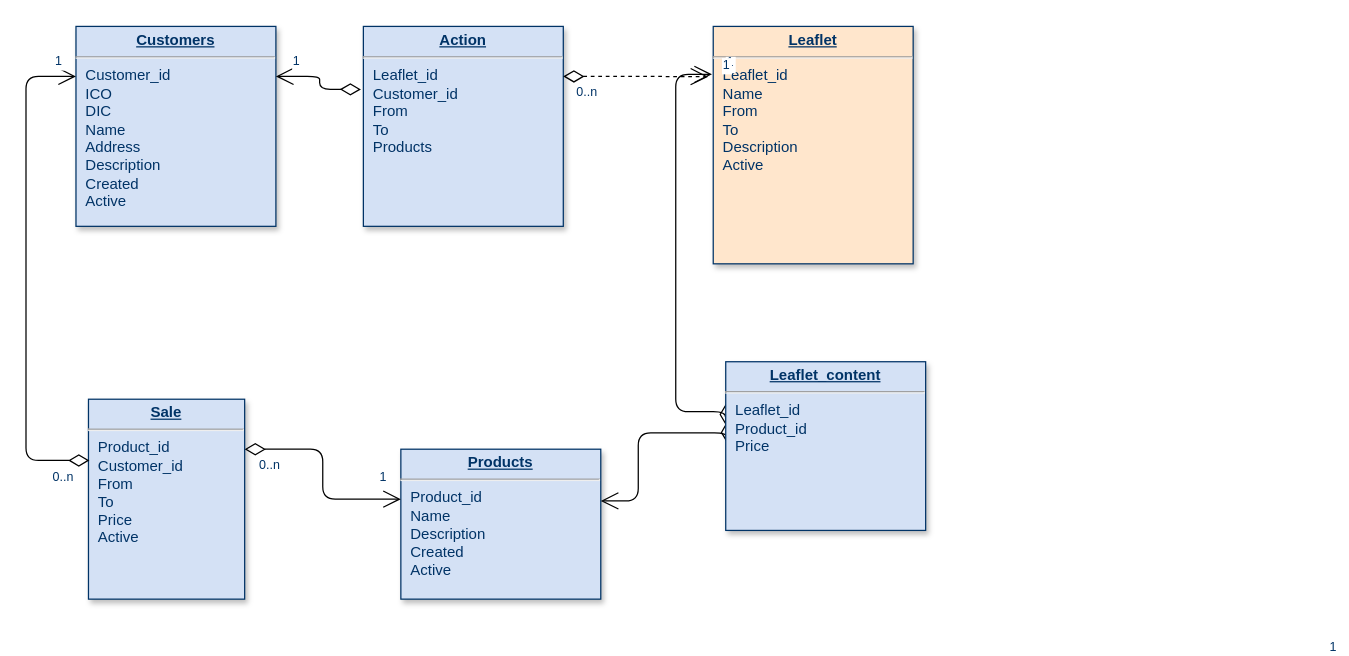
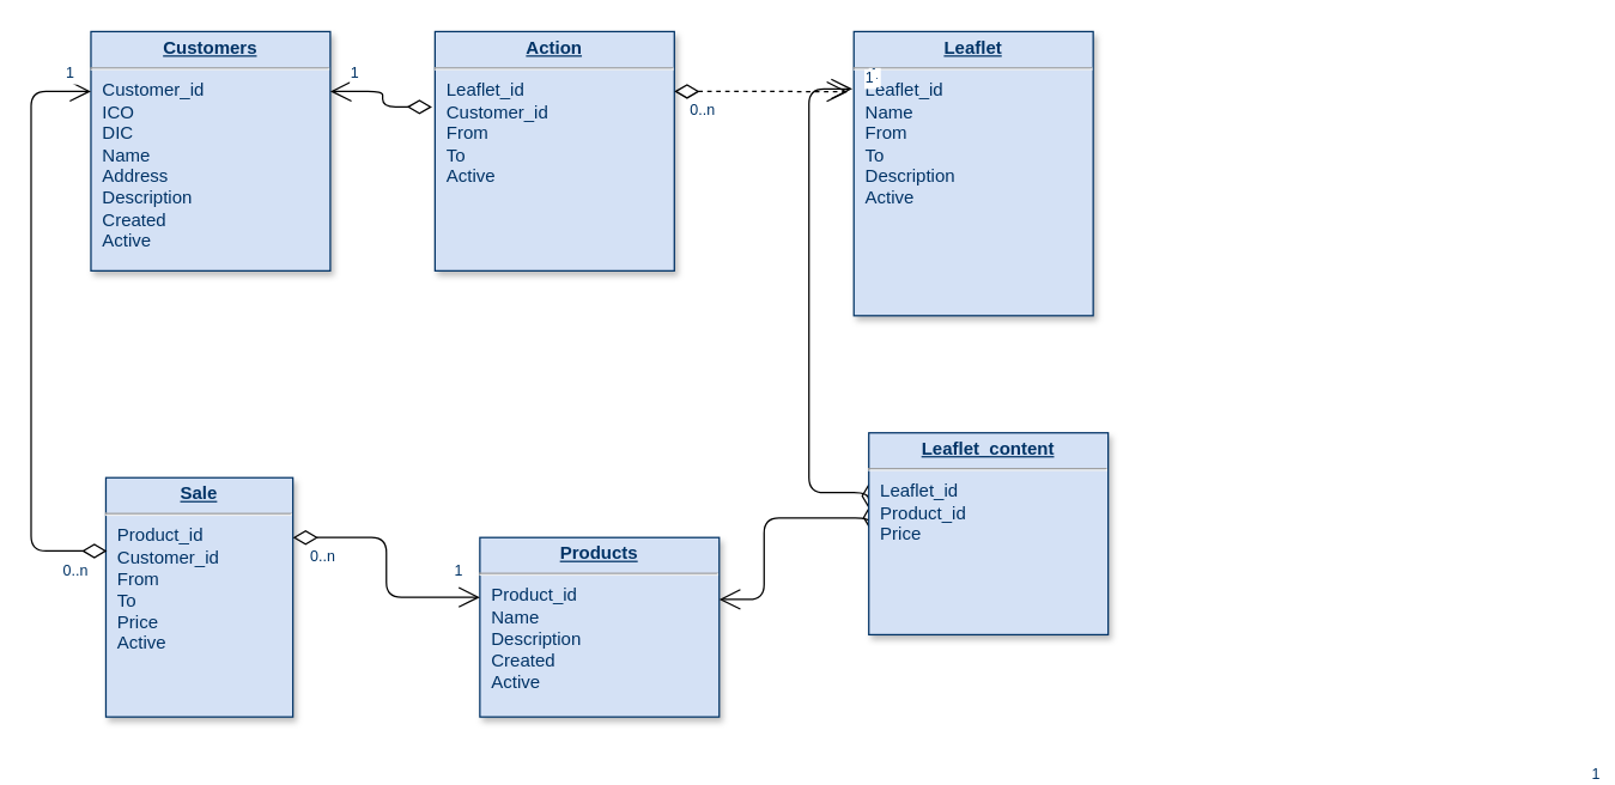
- <mxCell id="14" value="&lt;p style=&quot;margin: 0px ; margin-top: 4px ; text-align: center ; text-decoration: underline&quot;&gt;&lt;strong&gt;Action&lt;br&gt;&lt;/strong&gt;&lt;/p&gt;&lt;hr&gt;&lt;p style=&quot;margin: 0px ; margin-left: 8px&quot;&gt;Leaflet_id&lt;/p&gt;&lt;p style=&quot;margin: 0px ; margin-left: 8px&quot;&gt;Customer_id&lt;/p&gt;&lt;p style=&quot;margin: 0px ; margin-left: 8px&quot;&gt;From&lt;/p&gt;&lt;p style=&quot;margin: 0px ; margin-left: 8px&quot;&gt;To&lt;/p&gt;&lt;p style=&quot;margin: 0px ; margin-left: 8px&quot;&gt;Products&lt;br&gt;&lt;/p&gt;" style="verticalAlign=top;align=left;overflow=fill;fontSize=12;fontFamily=Helvetica;html=1;strokeColor=#003366;shadow=1;fillColor=#D4E1F5;fontColor=#003366" vertex="1" parent="1"><mxGeometry x="290" y="20.64" width="160" height="160" as="geometry" /></mxCell>
+ <mxCell id="14" value="&lt;p style=&quot;margin: 0px ; margin-top: 4px ; text-align: center ; text-decoration: underline&quot;&gt;&lt;strong&gt;Action&lt;br&gt;&lt;/strong&gt;&lt;/p&gt;&lt;hr&gt;&lt;p style=&quot;margin: 0px ; margin-left: 8px&quot;&gt;Leaflet_id&lt;/p&gt;&lt;p style=&quot;margin: 0px ; margin-left: 8px&quot;&gt;Customer_id&lt;/p&gt;&lt;p style=&quot;margin: 0px ; margin-left: 8px&quot;&gt;From&lt;/p&gt;&lt;p style=&quot;margin: 0px ; margin-left: 8px&quot;&gt;To&lt;/p&gt;&lt;p style=&quot;margin: 0px ; margin-left: 8px&quot;&gt;Active&lt;br&gt;&lt;/p&gt;" style="verticalAlign=top;align=left;overflow=fill;fontSize=12;fontFamily=Helvetica;html=1;strokeColor=#003366;shadow=1;fillColor=#D4E1F5;fontColor=#003366" vertex="1" parent="1"><mxGeometry x="290" y="20.64" width="160" height="160" as="geometry" /></mxCell>
- <mxCell id="4" value="&lt;p style=&quot;margin: 0px ; margin-top: 4px ; text-align: center ; text-decoration: underline&quot;&gt;&lt;strong&gt;Leaflet&lt;/strong&gt;&lt;/p&gt;&lt;hr&gt;&lt;p style=&quot;margin: 0px ; margin-left: 8px&quot;&gt;Leaflet_id&lt;/p&gt;&lt;p style=&quot;margin: 0px ; margin-left: 8px&quot;&gt;Name&lt;/p&gt;&lt;p style=&quot;margin: 0px ; margin-left: 8px&quot;&gt;From&lt;/p&gt;&lt;p style=&quot;margin: 0px ; margin-left: 8px&quot;&gt;To&lt;br&gt;&lt;/p&gt;&lt;p style=&quot;margin: 0px ; margin-left: 8px&quot;&gt;Description&lt;/p&gt;&lt;p style=&quot;margin: 0px ; margin-left: 8px&quot;&gt;Active&lt;br&gt;&lt;/p&gt;&lt;p style=&quot;margin: 0px ; margin-left: 8px&quot;&gt;&lt;br&gt;&lt;/p&gt;&amp;nbsp;" style="verticalAlign=top;align=left;overflow=fill;fontSize=12;fontFamily=Helvetica;html=1;strokeColor=#003366;shadow=1;fillColor=#ffe6cc;fontColor=#003366;" parent="1" vertex="1"><mxGeometry x="570" y="20.64" width="160" height="190" as="geometry" /></mxCell>
+ <mxCell id="4" value="&lt;p style=&quot;margin: 0px ; margin-top: 4px ; text-align: center ; text-decoration: underline&quot;&gt;&lt;strong&gt;Leaflet&lt;/strong&gt;&lt;/p&gt;&lt;hr&gt;&lt;p style=&quot;margin: 0px ; margin-left: 8px&quot;&gt;Leaflet_id&lt;/p&gt;&lt;p style=&quot;margin: 0px ; margin-left: 8px&quot;&gt;Name&lt;/p&gt;&lt;p style=&quot;margin: 0px ; margin-left: 8px&quot;&gt;From&lt;/p&gt;&lt;p style=&quot;margin: 0px ; margin-left: 8px&quot;&gt;To&lt;br&gt;&lt;/p&gt;&lt;p style=&quot;margin: 0px ; margin-left: 8px&quot;&gt;Description&lt;/p&gt;&lt;p style=&quot;margin: 0px ; margin-left: 8px&quot;&gt;Active&lt;br&gt;&lt;/p&gt;&lt;p style=&quot;margin: 0px ; margin-left: 8px&quot;&gt;&lt;br&gt;&lt;/p&gt;&amp;nbsp;" style="verticalAlign=top;align=left;overflow=fill;fontSize=12;fontFamily=Helvetica;html=1;strokeColor=#003366;shadow=1;fillColor=#D4E1F5;fontColor=#003366" parent="1" vertex="1"><mxGeometry x="570" y="20.64" width="160" height="190" as="geometry" /></mxCell>
